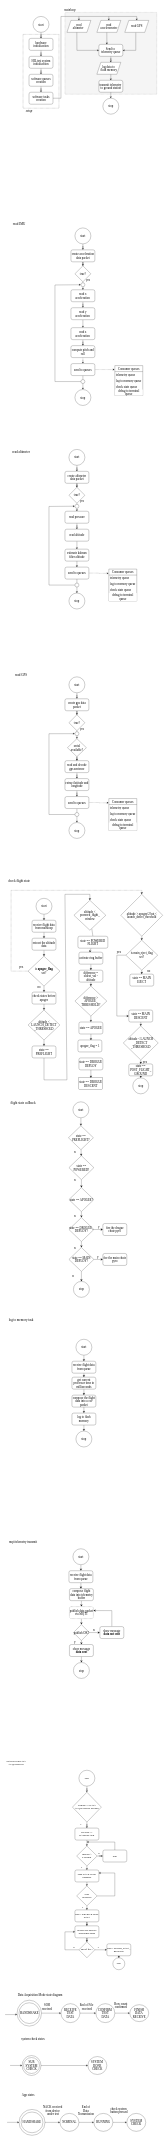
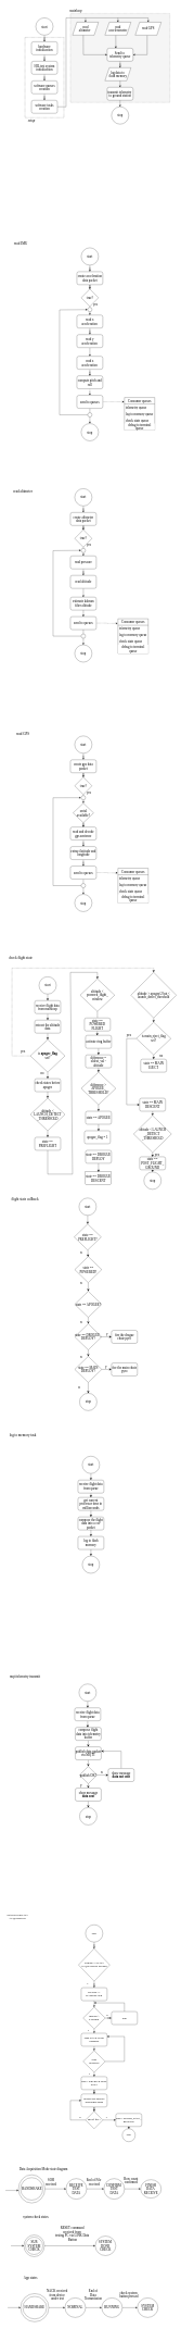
- <mxCell id="132" value="state == POWERED FLIGHT" style="rounded=1;whiteSpace=wrap;html=1;fontSize=15;fontFamily=Times New Roman;" vertex="1" parent="1"><mxGeometry x="390" y="4680" width="150" height="60" as="geometry" /></mxCell>
+ <mxCell id="132" value="state == POWERED FLIGHT" style="rounded=1;whiteSpace=wrap;html=1;fontSize=15;fontFamily=Times New Roman;" vertex="1" parent="1"><mxGeometry x="390" y="4680" width="120" height="60" as="geometry" /></mxCell>
- <mxCell id="208" value="publish data packet via MQTT" style="rounded=1;whiteSpace=wrap;html=1;fontSize=15;fontFamily=Times New Roman;dashed=1;" vertex="1" parent="1"><mxGeometry x="347.5" y="8040" width="120" height="60" as="geometry" /></mxCell>
+ <mxCell id="208" value="publish data packet via MQTT" style="rounded=1;whiteSpace=wrap;html=1;fontSize=15;fontFamily=Times New Roman;" vertex="1" parent="1"><mxGeometry x="347.5" y="8040" width="120" height="60" as="geometry" /></mxCell>
+ <mxCell id="271" value="RESET command&amp;nbsp;&lt;br style=&quot;font-size: 15px;&quot;&gt;received from&amp;nbsp;&lt;br style=&quot;font-size: 15px;&quot;&gt;testing PC via LINK Data&amp;nbsp;&lt;br style=&quot;font-size: 15px;&quot;&gt;Button" style="text;html=1;align=center;verticalAlign=middle;resizable=0;points=[];autosize=1;strokeColor=none;fillColor=none;fontFamily=Times New Roman;fontSize=15;" vertex="1" parent="1"><mxGeometry x="245" y="10240" width="180" height="90" as="geometry" /></mxCell>
